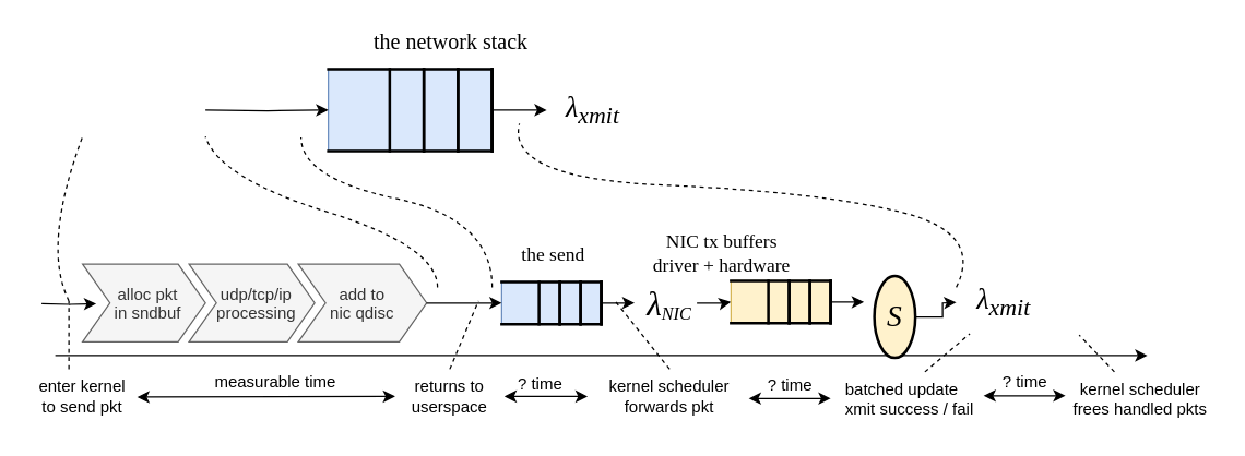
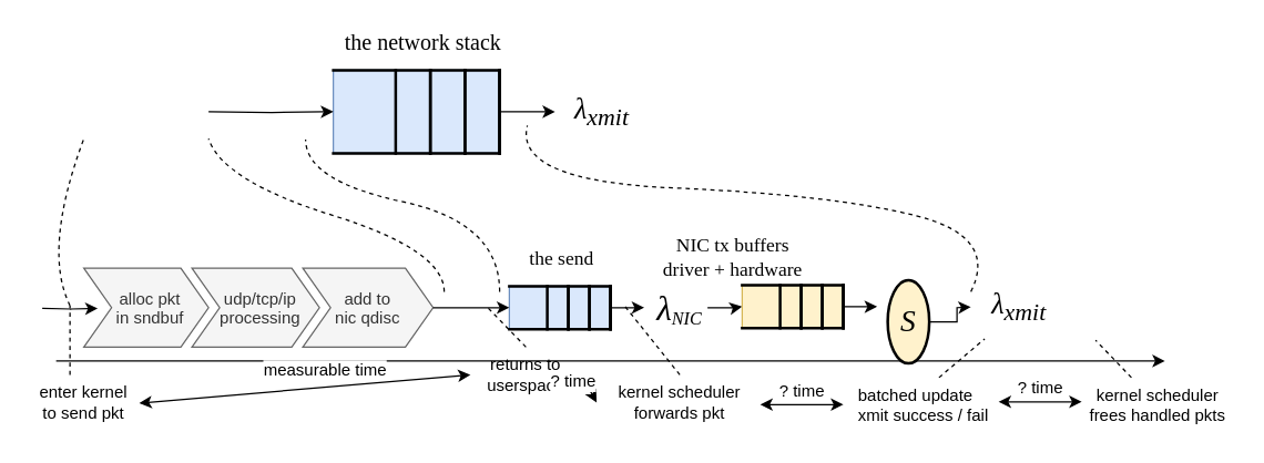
- <mxCell id="13" value="&lt;font style=&quot;font-size: 16px&quot; face=&quot;Tahoma&quot;&gt;the network stack&lt;/font&gt;" style="text;html=1;strokeColor=none;fillColor=none;align=center;verticalAlign=middle;whiteSpace=wrap;rounded=0;" vertex="1" parent="1"><mxGeometry x="265" y="20" width="130" height="20" as="geometry" /></mxCell>
+ <mxCell id="13" value="&lt;font style=&quot;font-size: 16px&quot; face=&quot;Tahoma&quot;&gt;the network stack&lt;/font&gt;" style="text;html=1;strokeColor=none;fillColor=none;align=center;verticalAlign=middle;whiteSpace=wrap;rounded=0;" vertex="1" parent="1"><mxGeometry x="240" y="20" width="130" height="20" as="geometry" /></mxCell>
- <mxCell id="58" value="&lt;div&gt;returns to&lt;/div&gt;&lt;div&gt;userspace&lt;br&gt;&lt;/div&gt;" style="text;html=1;strokeColor=none;fillColor=none;align=center;verticalAlign=middle;whiteSpace=wrap;rounded=0;fontSize=12;" vertex="1" parent="1"><mxGeometry x="289" y="270" width="80" height="40" as="geometry" /></mxCell>
+ <mxCell id="58" value="&lt;div&gt;returns to&lt;/div&gt;&lt;div&gt;userspace&lt;br&gt;&lt;/div&gt;" style="text;html=1;strokeColor=none;fillColor=none;align=center;verticalAlign=middle;whiteSpace=wrap;rounded=0;fontSize=12;" vertex="1" parent="1"><mxGeometry x="339" y="250" width="80" height="40" as="geometry" /></mxCell>
